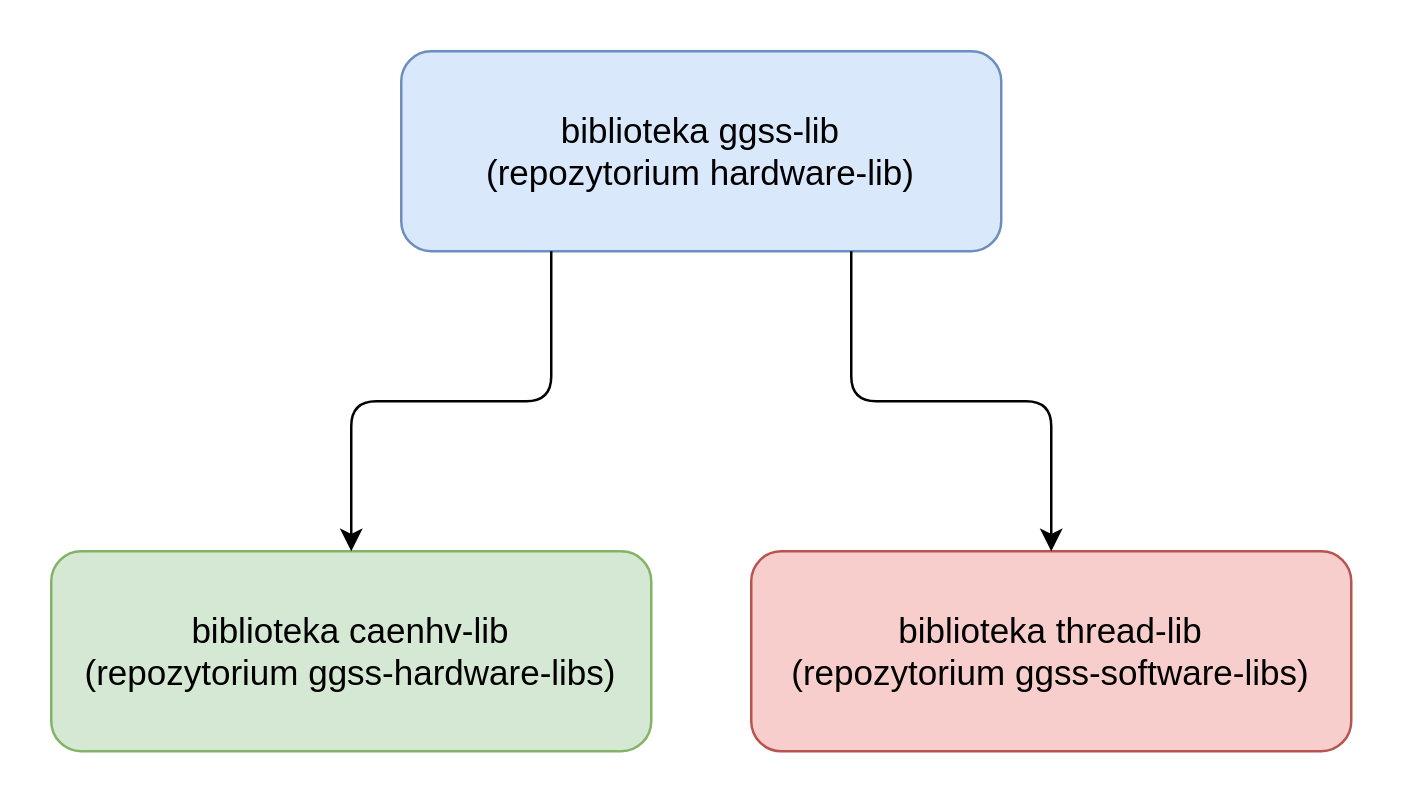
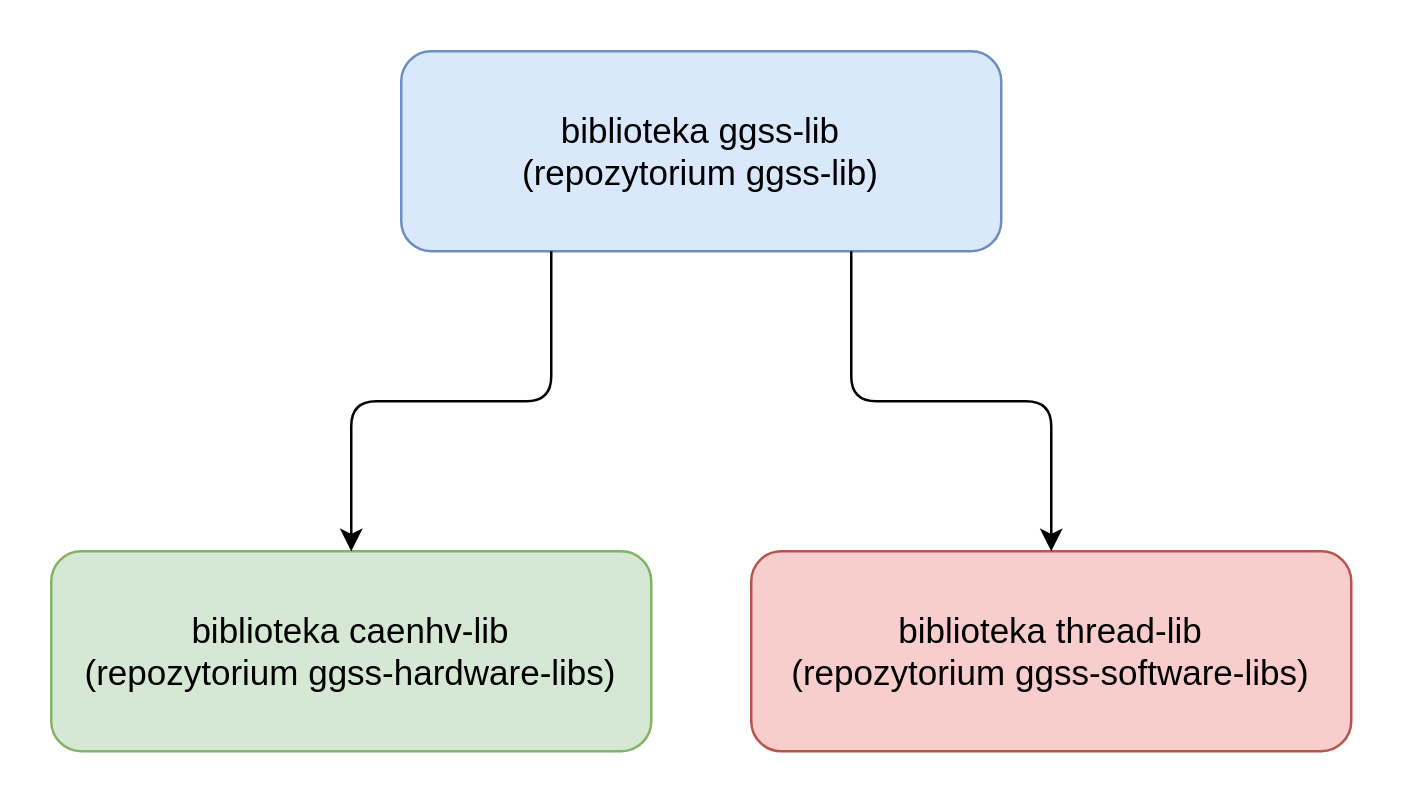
- <mxCell id="2" value="biblioteka ggss-lib&lt;br style=&quot;font-size: 14px;&quot;&gt;(repozytorium hardware-lib)" style="rounded=1;whiteSpace=wrap;html=1;fontSize=14;fillColor=#dae8fc;strokeColor=#6c8ebf;" vertex="1" parent="1"><mxGeometry x="160" y="20" width="240" height="80" as="geometry" /></mxCell>
+ <mxCell id="2" value="biblioteka ggss-lib&lt;br style=&quot;font-size: 14px;&quot;&gt;(repozytorium ggss-lib)" style="rounded=1;whiteSpace=wrap;html=1;fontSize=14;fillColor=#dae8fc;strokeColor=#6c8ebf;" vertex="1" parent="1"><mxGeometry x="160" y="20" width="240" height="80" as="geometry" /></mxCell>
